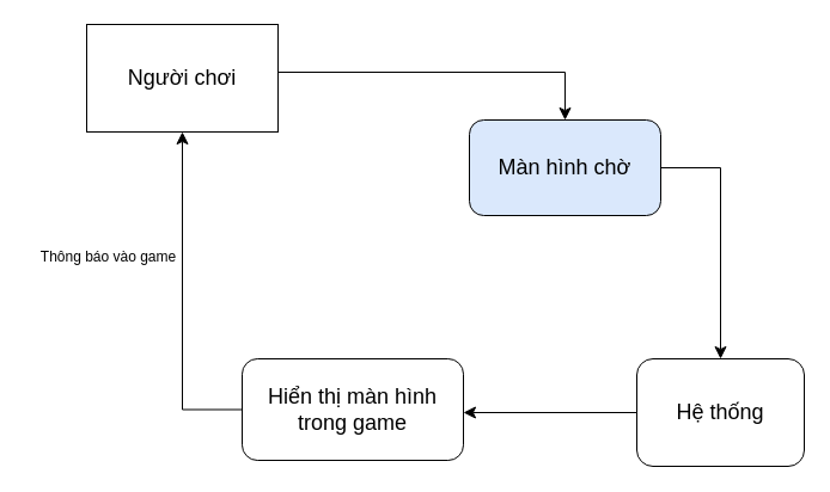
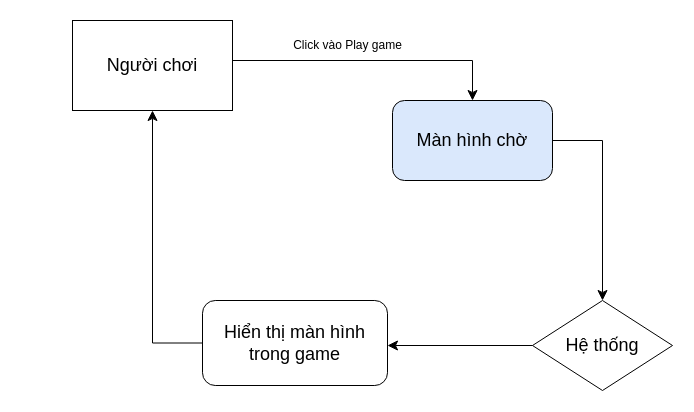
+ <mxCell id="5" value="Click vào Play game" style="text;html=1;align=center;verticalAlign=middle;resizable=0;points=[];autosize=1;strokeColor=none;fillColor=none;" vertex="1" parent="1"><mxGeometry x="282" y="30" width="130" height="30" as="geometry" /></mxCell>
- <mxCell id="11" value="Thông báo vào game" style="text;html=1;align=center;verticalAlign=middle;resizable=0;points=[];autosize=1;strokeColor=none;fillColor=none;" vertex="1" parent="1"><mxGeometry x="20" y="200" width="140" height="30" as="geometry" /></mxCell>
- <mxCell id="7" value="&lt;span style=&quot;font-size: 18px;&quot;&gt;Hệ thống&lt;/span&gt;" style="rounded=1;whiteSpace=wrap;html=1;" vertex="1" parent="1"><mxGeometry x="532" y="300" width="140" height="90" as="geometry" /></mxCell>
+ <mxCell id="7" value="&lt;span style=&quot;font-size: 18px;&quot;&gt;Hệ thống&lt;/span&gt;" style="rhombus;whiteSpace=wrap;html=1;" vertex="1" parent="1"><mxGeometry x="532" y="300" width="140" height="90" as="geometry" /></mxCell>
